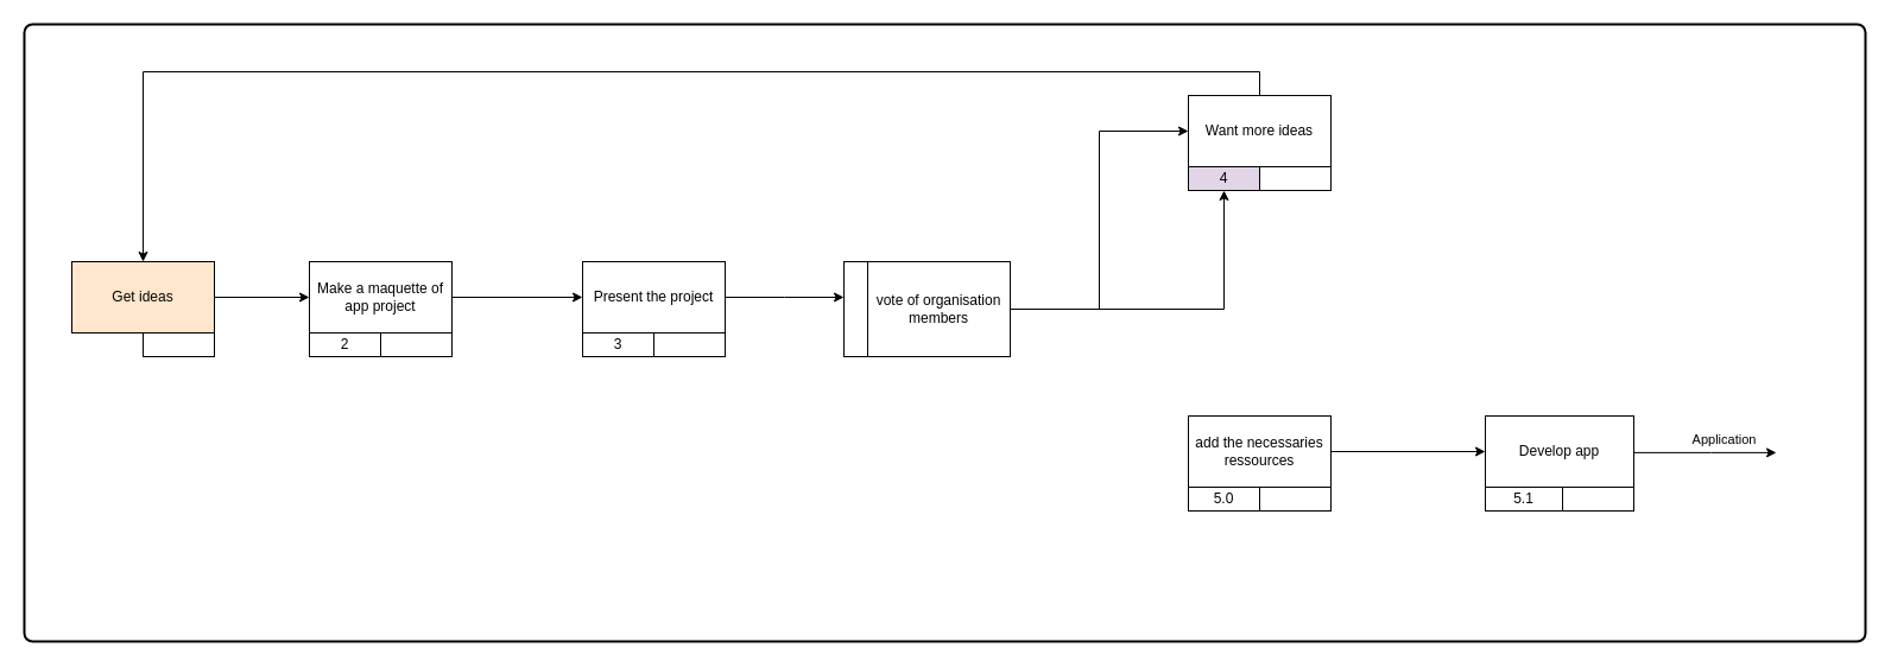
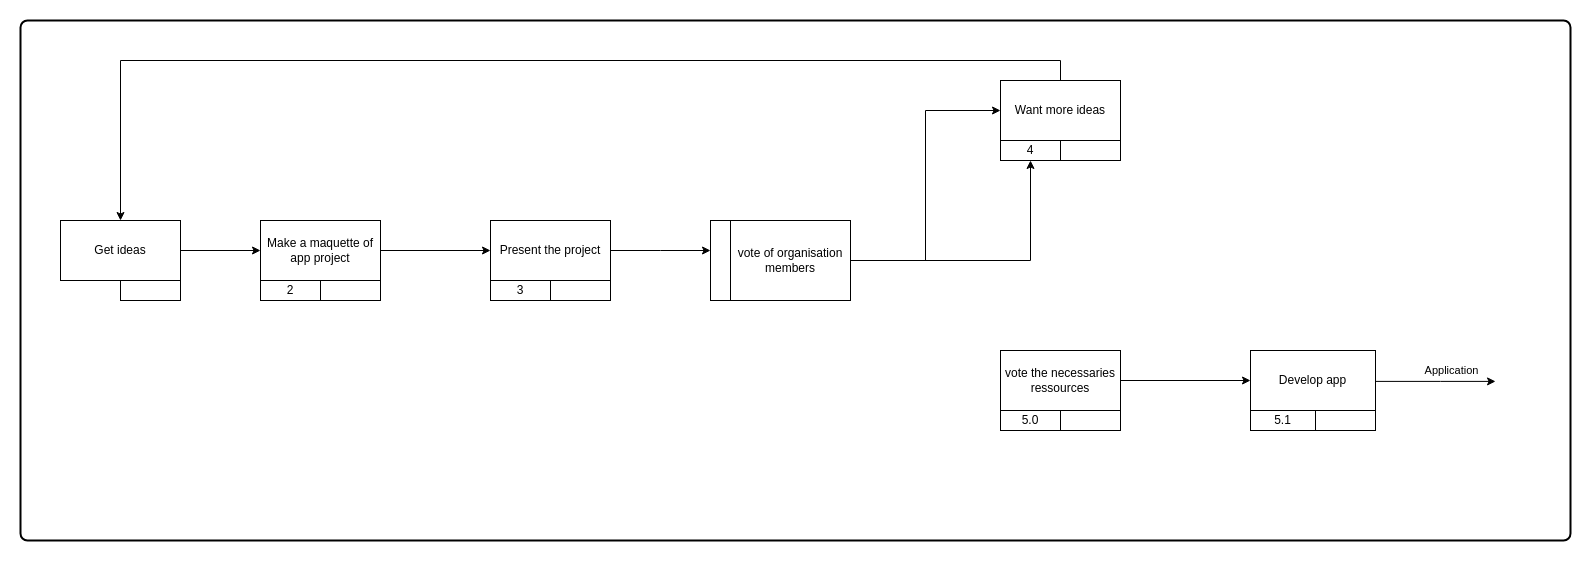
- <mxCell id="15" value="4" style="rounded=0;whiteSpace=wrap;html=1;fillColor=#e1d5e7;" vertex="1" parent="1"><mxGeometry x="1000" y="140" width="60" height="20" as="geometry" /></mxCell>
+ <mxCell id="15" value="4" style="rounded=0;whiteSpace=wrap;html=1;" vertex="1" parent="1"><mxGeometry x="1000" y="140" width="60" height="20" as="geometry" /></mxCell>
- <mxCell id="4" value="Get ideas" style="rounded=0;whiteSpace=wrap;html=1;fillColor=#ffe6cc;" vertex="1" parent="1"><mxGeometry x="60" y="220" width="120" height="60" as="geometry" /></mxCell>
+ <mxCell id="4" value="Get ideas" style="rounded=0;whiteSpace=wrap;html=1;" vertex="1" parent="1"><mxGeometry x="60" y="220" width="120" height="60" as="geometry" /></mxCell>
- <mxCell id="23" value="add the necessaries ressources" style="rounded=0;whiteSpace=wrap;html=1;" vertex="1" parent="1"><mxGeometry x="1000" y="350" width="120" height="60" as="geometry" /></mxCell>
+ <mxCell id="23" value="vote the necessaries ressources" style="rounded=0;whiteSpace=wrap;html=1;" vertex="1" parent="1"><mxGeometry x="1000" y="350" width="120" height="60" as="geometry" /></mxCell>
